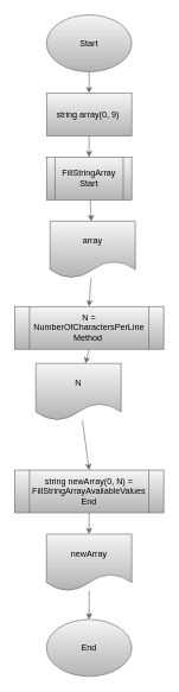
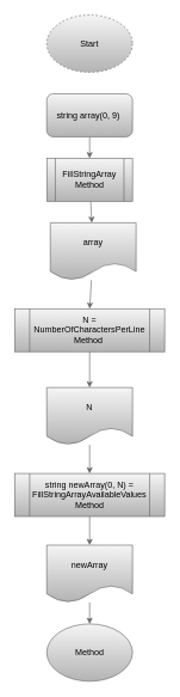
- <mxCell id="3" value="Start" style="ellipse;whiteSpace=wrap;html=1;fillColor=#f5f5f5;strokeColor=#666666;gradientColor=#b3b3b3;" parent="1" vertex="1"><mxGeometry x="65" y="20" width="120" height="80" as="geometry" /></mxCell>
+ <mxCell id="3" value="Start" style="ellipse;whiteSpace=wrap;html=1;fillColor=#f5f5f5;strokeColor=#666666;gradientColor=#b3b3b3;dashed=1;" parent="1" vertex="1"><mxGeometry x="65" y="20" width="120" height="80" as="geometry" /></mxCell>
- <mxCell id="2" value="" style="edgeStyle=none;html=1;strokeColor=#666666;fontColor=#095C86;fillColor=#f5f5f5;gradientColor=#b3b3b3;" parent="1" source="3" target="7" edge="1"><mxGeometry relative="1" as="geometry" /></mxCell>
- <mxCell id="7" value="string array(0, 9)&amp;nbsp;" style="rounded=0;whiteSpace=wrap;html=1;fillColor=#f5f5f5;strokeColor=#666666;gradientColor=#b3b3b3;" parent="1" vertex="1"><mxGeometry x="65" y="130" width="120" height="60" as="geometry" /></mxCell>
+ <mxCell id="7" value="string array(0, 9)&amp;nbsp;" style="whiteSpace=wrap;html=1;fillColor=#f5f5f5;strokeColor=#666666;gradientColor=#b3b3b3;rounded=1;" parent="1" vertex="1"><mxGeometry x="65" y="130" width="120" height="60" as="geometry" /></mxCell>
- <mxCell id="5" value="FillStringArray Start" style="shape=process;whiteSpace=wrap;html=1;backgroundOutline=1;fillColor=#f5f5f5;strokeColor=#666666;gradientColor=#b3b3b3;" parent="1" vertex="1"><mxGeometry x="65" y="220" width="120" height="60" as="geometry" /></mxCell>
+ <mxCell id="5" value="FillStringArray Method" style="shape=process;whiteSpace=wrap;html=1;backgroundOutline=1;fillColor=#f5f5f5;strokeColor=#666666;gradientColor=#b3b3b3;" parent="1" vertex="1"><mxGeometry x="65" y="220" width="120" height="60" as="geometry" /></mxCell>
- <mxCell id="14" value="N" style="shape=document;whiteSpace=wrap;html=1;boundedLbl=1;fillColor=#f5f5f5;strokeColor=#666666;gradientColor=#b3b3b3;" parent="1" vertex="1"><mxGeometry x="50" y="510" width="120" height="80" as="geometry" /></mxCell>
+ <mxCell id="14" value="N" style="shape=document;whiteSpace=wrap;html=1;boundedLbl=1;fillColor=#f5f5f5;strokeColor=#666666;gradientColor=#b3b3b3;" parent="1" vertex="1"><mxGeometry x="65" y="540" width="120" height="80" as="geometry" /></mxCell>
- <mxCell id="10" value="string newArray(0, N) = FillStringArrayAvailableValues&lt;br&gt;End" style="shape=process;whiteSpace=wrap;html=1;backgroundOutline=1;fillColor=#f5f5f5;strokeColor=#666666;gradientColor=#b3b3b3;" parent="1" vertex="1"><mxGeometry x="20" y="660" width="210" height="60" as="geometry" /></mxCell>
+ <mxCell id="10" value="string newArray(0, N) = FillStringArrayAvailableValues&lt;br&gt;Method" style="shape=process;whiteSpace=wrap;html=1;backgroundOutline=1;fillColor=#f5f5f5;strokeColor=#666666;gradientColor=#b3b3b3;" parent="1" vertex="1"><mxGeometry x="20" y="660" width="210" height="60" as="geometry" /></mxCell>
- <mxCell id="16" value="newArray" style="shape=document;whiteSpace=wrap;html=1;boundedLbl=1;fillColor=#f5f5f5;strokeColor=#666666;gradientColor=#b3b3b3;" parent="1" vertex="1"><mxGeometry x="65" y="750" width="120" height="80" as="geometry" /></mxCell>
+ <mxCell id="16" value="newArray" style="shape=document;whiteSpace=wrap;html=1;boundedLbl=1;fillColor=#f5f5f5;strokeColor=#666666;gradientColor=#b3b3b3;" parent="1" vertex="1"><mxGeometry x="65" y="760" width="120" height="80" as="geometry" /></mxCell>
- <mxCell id="17" value="End" style="ellipse;whiteSpace=wrap;html=1;fillColor=#f5f5f5;strokeColor=#666666;gradientColor=#b3b3b3;" parent="1" vertex="1"><mxGeometry x="65" y="870" width="120" height="80" as="geometry" /></mxCell>
+ <mxCell id="17" value="Method" style="ellipse;whiteSpace=wrap;html=1;fillColor=#f5f5f5;strokeColor=#666666;gradientColor=#b3b3b3;" parent="1" vertex="1"><mxGeometry x="65" y="870" width="120" height="80" as="geometry" /></mxCell>
